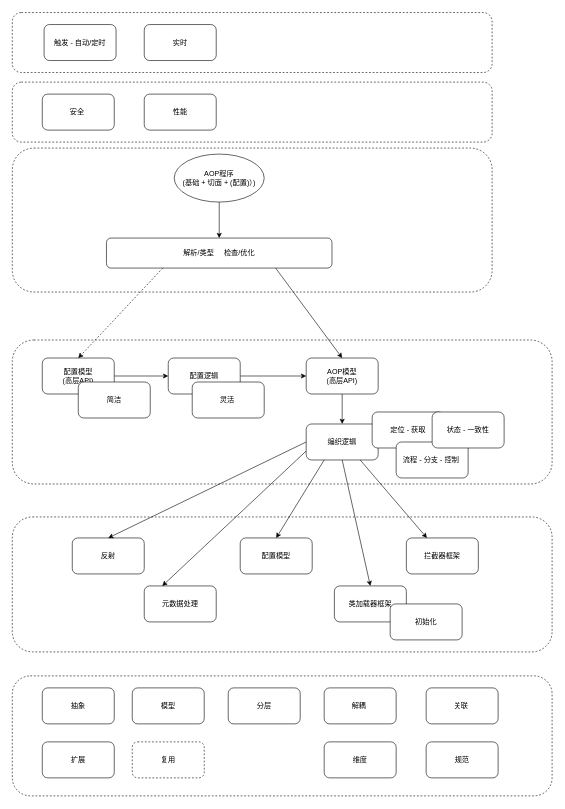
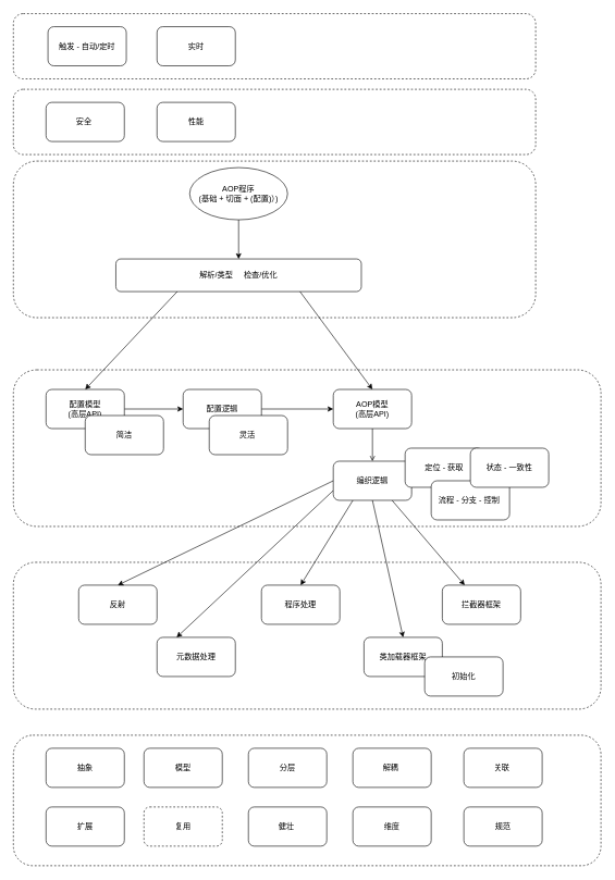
- <mxCell id="22" style="edgeStyle=none;rounded=0;orthogonalLoop=1;jettySize=auto;html=1;exitX=0.25;exitY=1;exitDx=0;exitDy=0;entryX=0.5;entryY=0;entryDx=0;entryDy=0;dashed=1;" parent="1" source="24" target="21" edge="1"><mxGeometry relative="1" as="geometry" /></mxCell>
+ <mxCell id="22" style="edgeStyle=none;rounded=0;orthogonalLoop=1;jettySize=auto;html=1;exitX=0.25;exitY=1;exitDx=0;exitDy=0;entryX=0.5;entryY=0;entryDx=0;entryDy=0;" parent="1" source="24" target="21" edge="1"><mxGeometry relative="1" as="geometry" /></mxCell>
- <mxCell id="16" style="edgeStyle=none;rounded=0;orthogonalLoop=1;jettySize=auto;html=1;exitX=0.5;exitY=1;exitDx=0;exitDy=0;" parent="1" source="17" target="15" edge="1"><mxGeometry relative="1" as="geometry" /></mxCell>
+ <mxCell id="16" style="edgeStyle=none;rounded=0;orthogonalLoop=1;jettySize=auto;html=1;exitX=0.5;exitY=1;exitDx=0;exitDy=0;endArrow=open;" parent="1" source="17" target="15" edge="1"><mxGeometry relative="1" as="geometry" /></mxCell>
- <mxCell id="7" value="配置模型" style="rounded=1;whiteSpace=wrap;html=1;" parent="1" vertex="1"><mxGeometry x="400" y="896" width="120" height="60" as="geometry" /></mxCell>
+ <mxCell id="7" value="程序处理" style="rounded=1;whiteSpace=wrap;html=1;" parent="1" vertex="1"><mxGeometry x="400" y="896" width="120" height="60" as="geometry" /></mxCell>
+ <mxCell id="45" value="健壮&amp;nbsp;" style="rounded=1;whiteSpace=wrap;html=1;" vertex="1" parent="1"><mxGeometry x="380" y="1236" width="120" height="60" as="geometry" /></mxCell>
